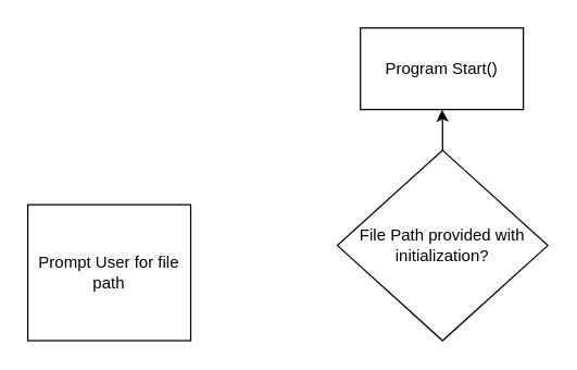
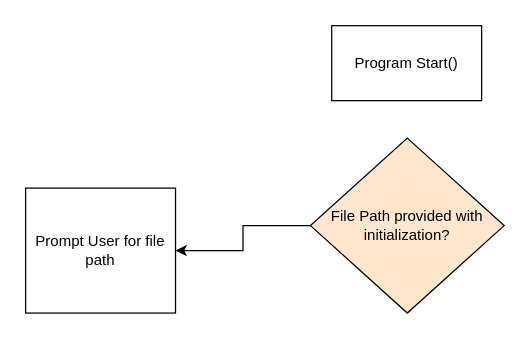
- <mxCell id="3" value="" style="edgeStyle=orthogonalEdgeStyle;rounded=0;orthogonalLoop=1;jettySize=auto;html=1;" edge="1" parent="1" source="4" target="2"><mxGeometry relative="1" as="geometry" /></mxCell>
+ <mxCell id="3" value="" style="edgeStyle=orthogonalEdgeStyle;rounded=0;orthogonalLoop=1;jettySize=auto;html=1;" edge="1" parent="1" source="4" target="5"><mxGeometry relative="1" as="geometry" /></mxCell>
- <mxCell id="4" value="File Path provided with initialization?" style="rhombus;whiteSpace=wrap;html=1;" vertex="1" parent="1"><mxGeometry x="248" y="110" width="155" height="140" as="geometry" /></mxCell>
+ <mxCell id="4" value="File Path provided with initialization?" style="rhombus;whiteSpace=wrap;html=1;fillColor=#ffe6cc;" vertex="1" parent="1"><mxGeometry x="248" y="110" width="155" height="140" as="geometry" /></mxCell>
